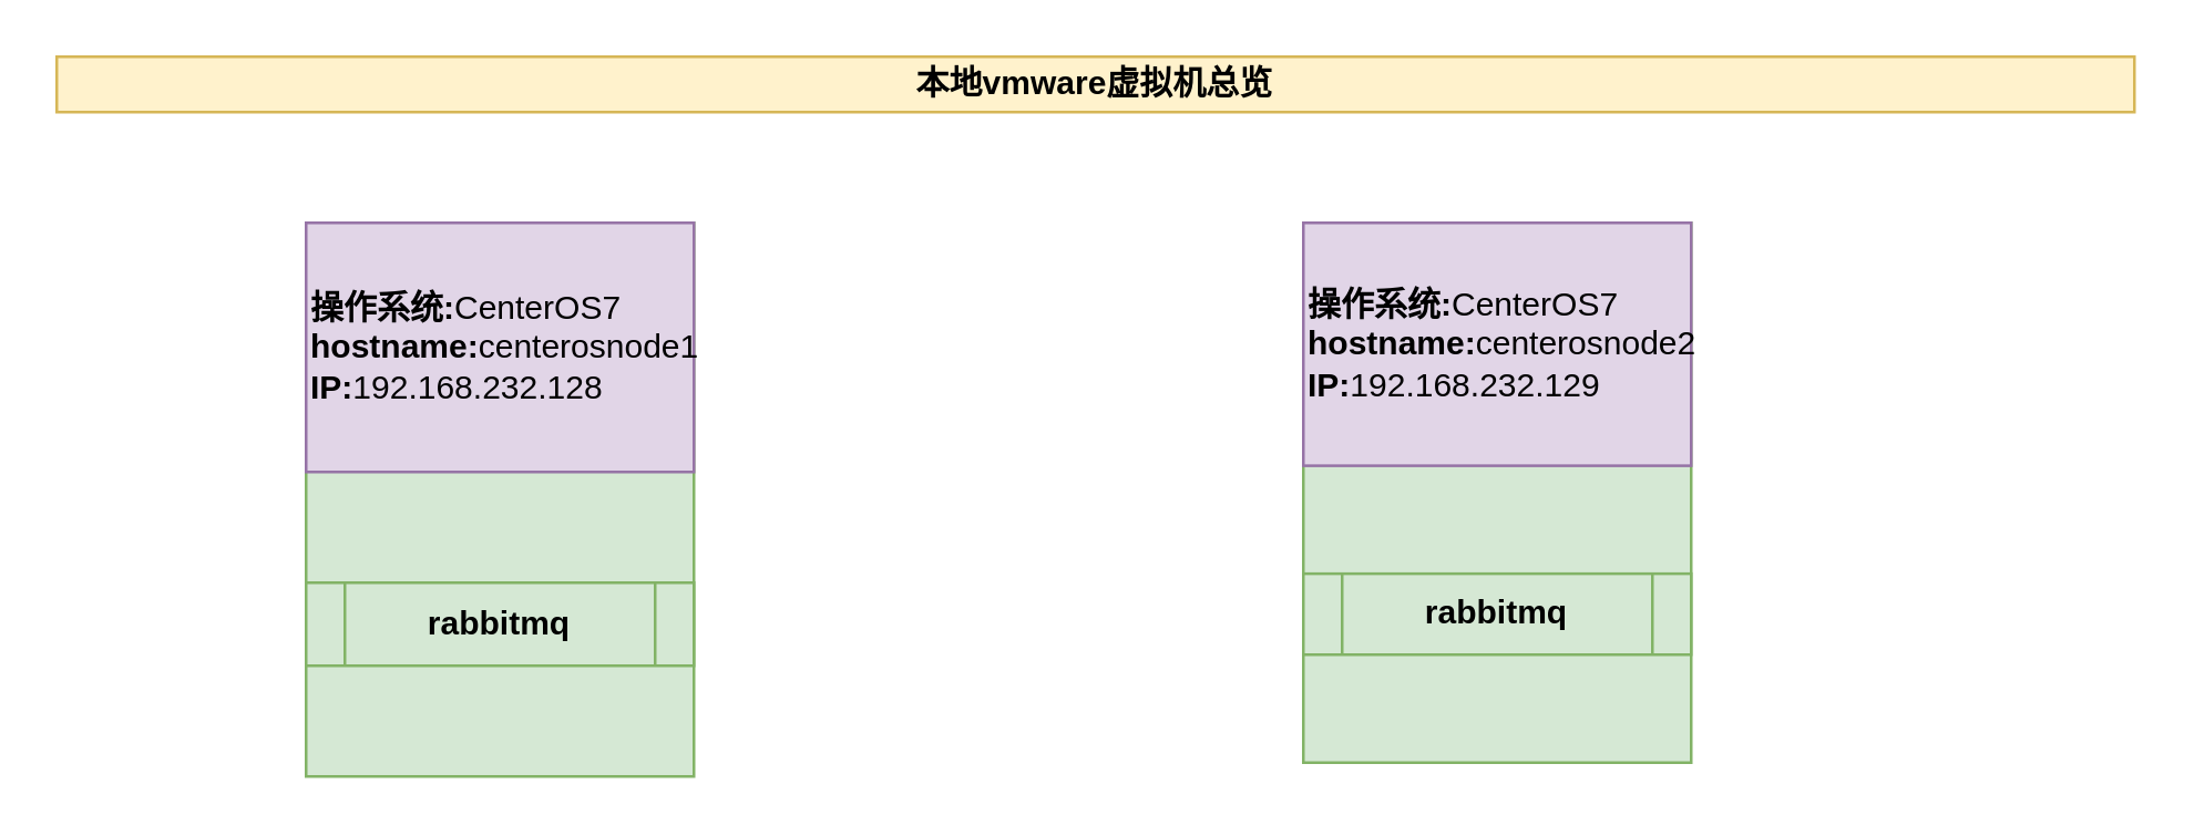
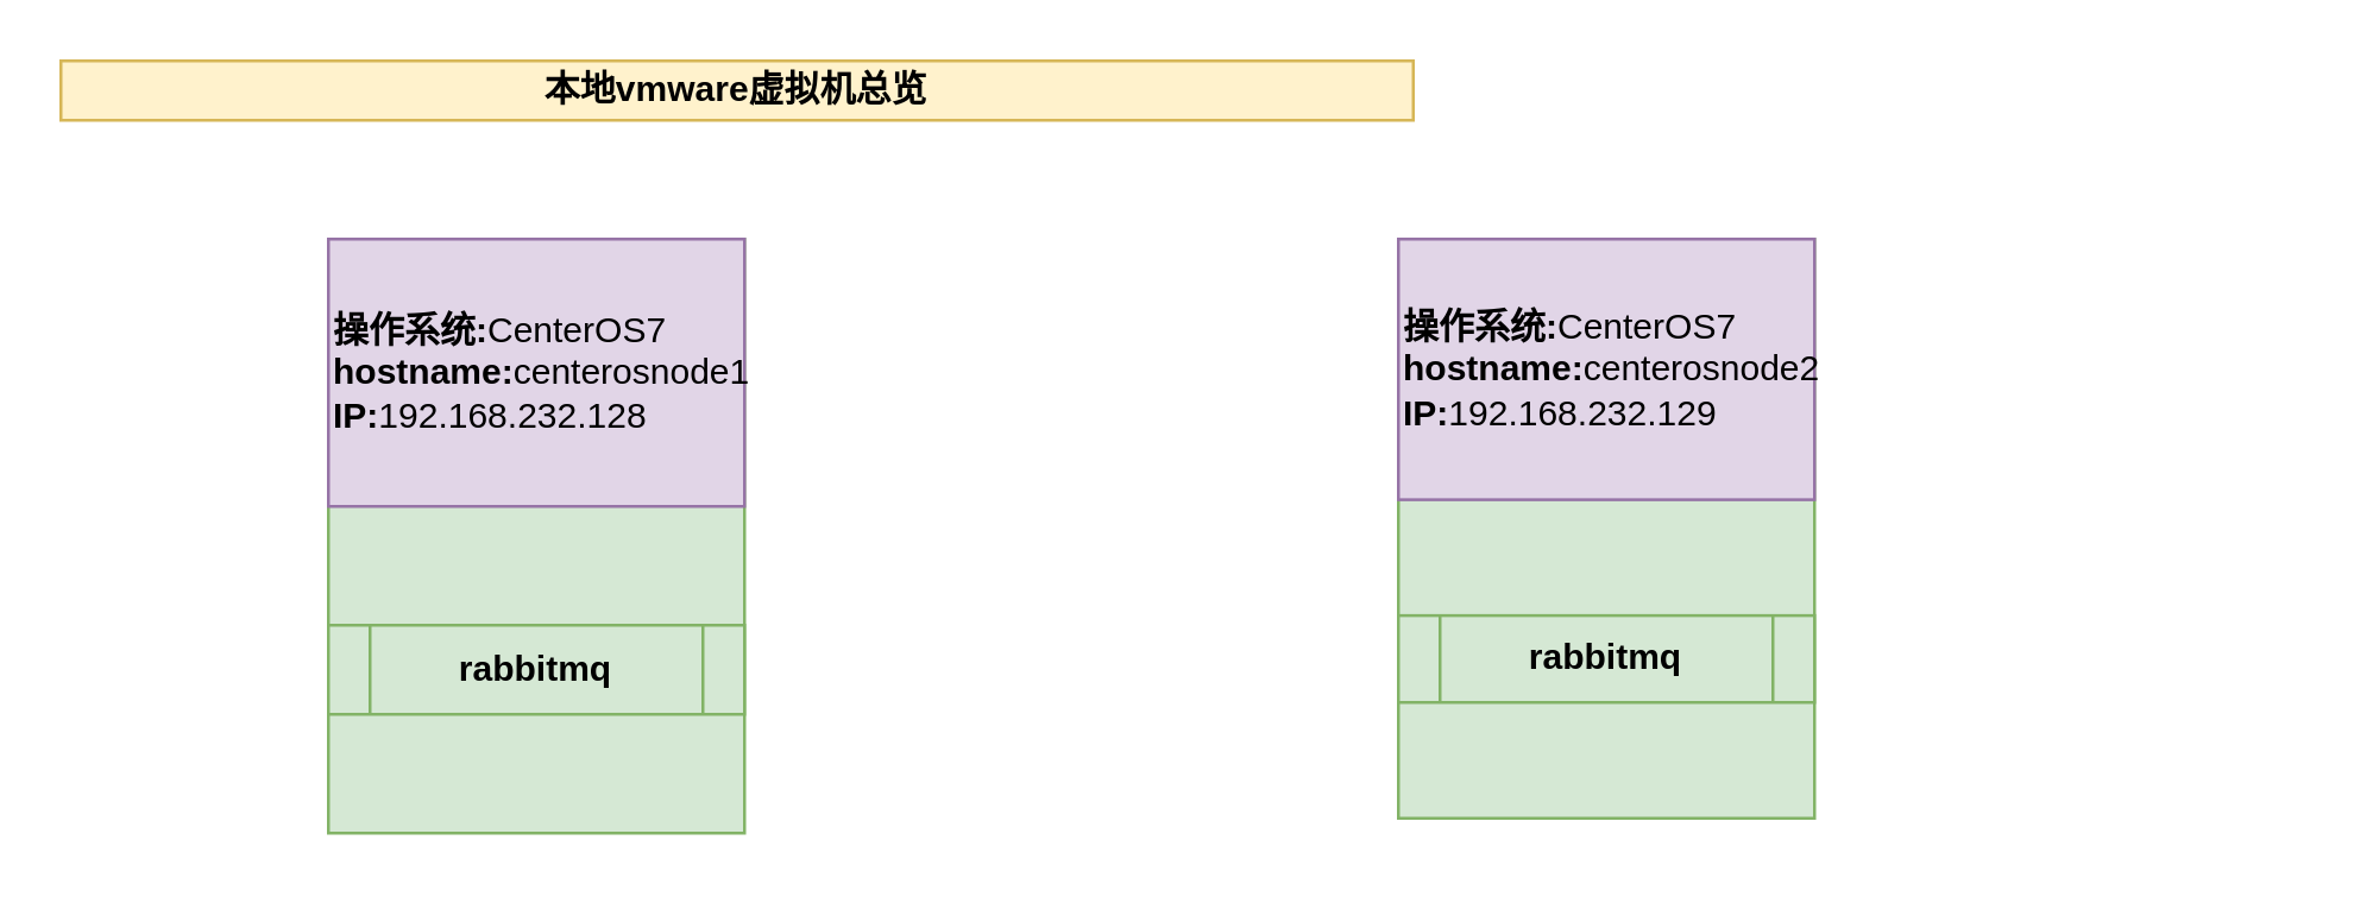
- <mxCell id="2" value="本地vmware虚拟机总览" style="rounded=0;whiteSpace=wrap;html=1;fillColor=#fff2cc;strokeColor=#d6b656;fontStyle=1" parent="1" vertex="1"><mxGeometry x="20" y="20" width="750" height="20" as="geometry" /></mxCell>
+ <mxCell id="2" value="本地vmware虚拟机总览" style="rounded=0;whiteSpace=wrap;html=1;fillColor=#fff2cc;strokeColor=#d6b656;fontStyle=1" parent="1" vertex="1"><mxGeometry x="20" y="20" width="455" height="20" as="geometry" /></mxCell>
